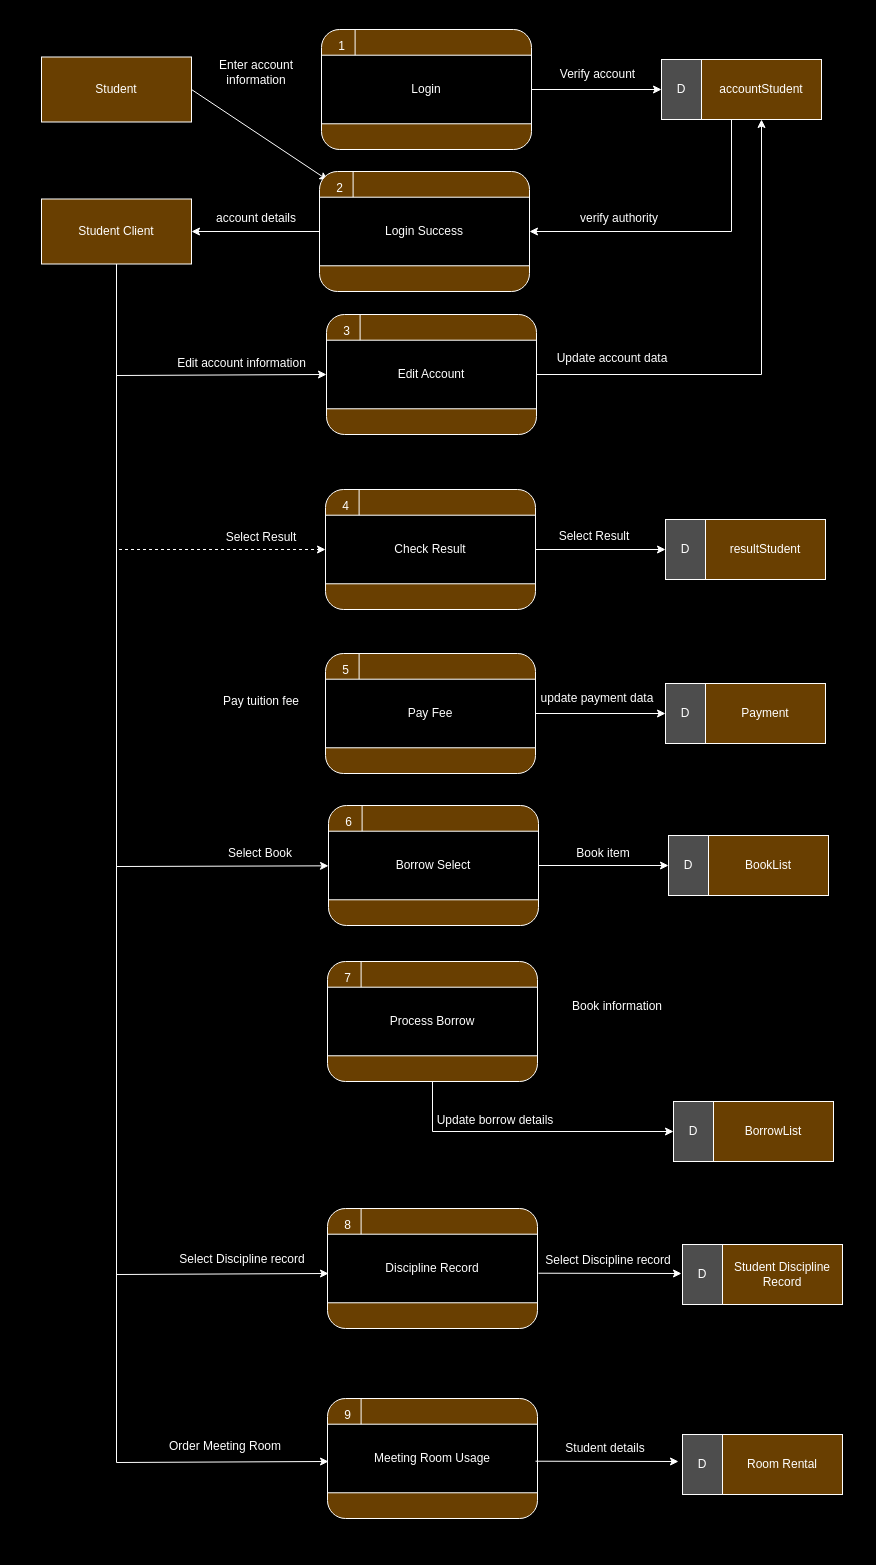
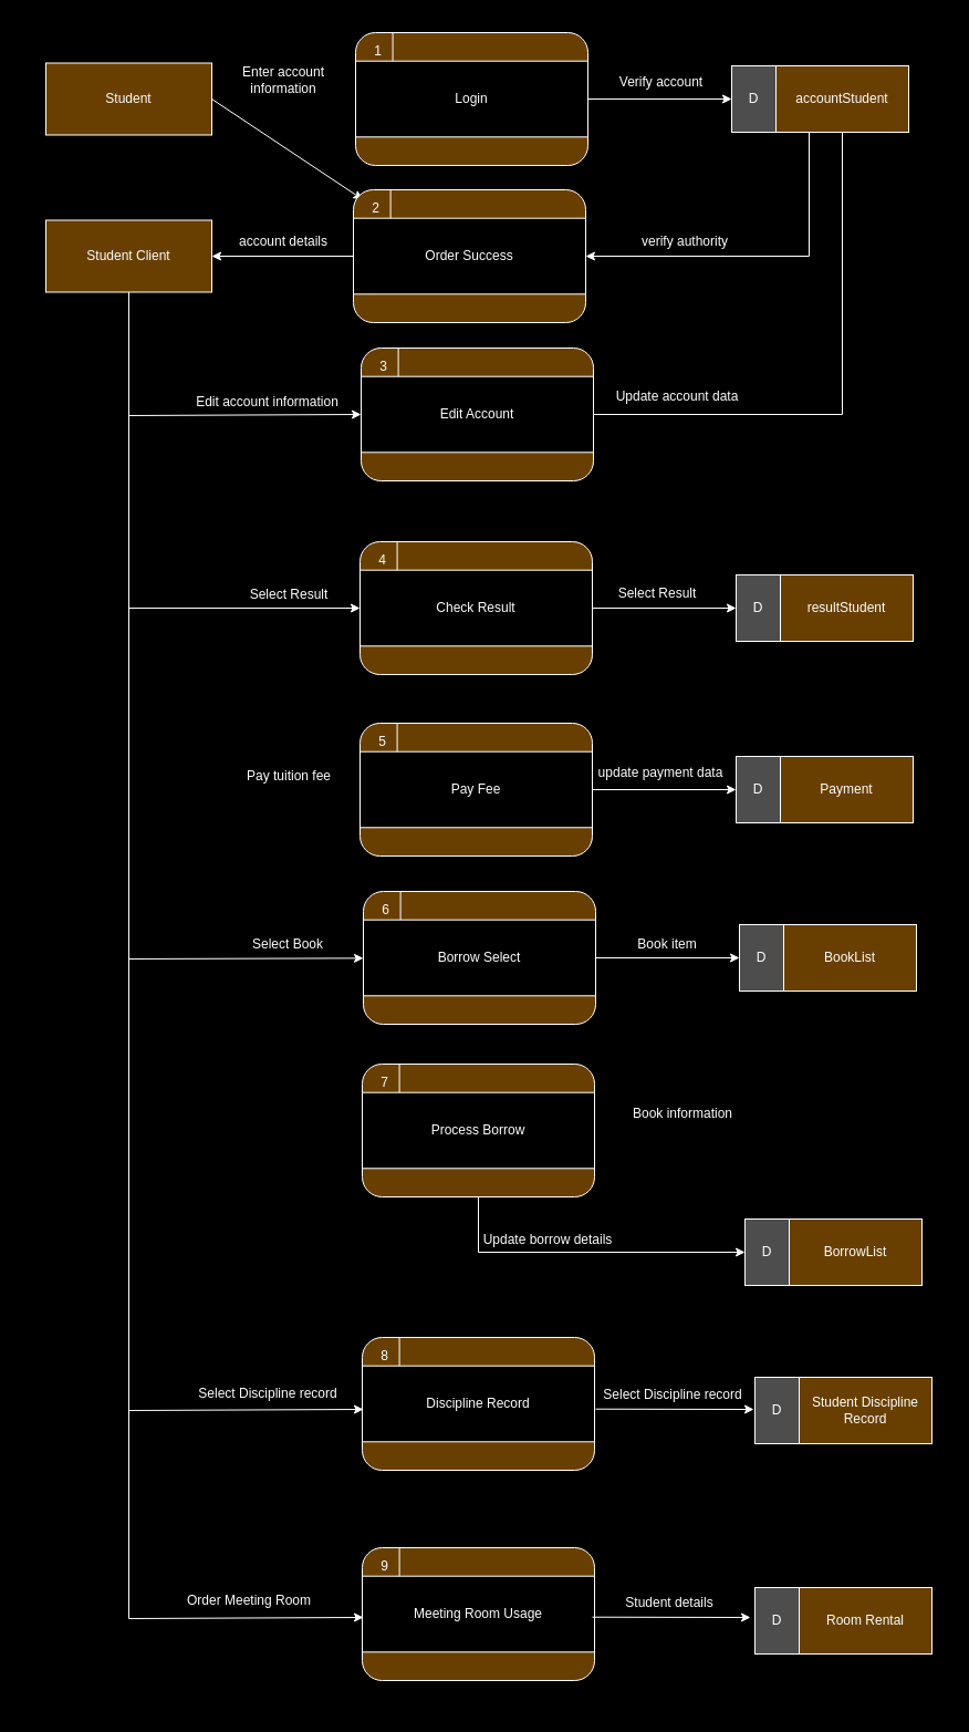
- <mxCell id="22" value="" style="endArrow=classic;html=1;rounded=0;fontColor=#FFFFFF;strokeColor=#FFFFFF;entryX=0.5;entryY=1;entryDx=0;entryDy=0;exitX=1;exitY=0.5;exitDx=0;exitDy=0;" parent="1" source="18" target="4" edge="1"><mxGeometry width="50" height="50" relative="1" as="geometry"><mxPoint x="576" y="280.75" as="sourcePoint" /><mxPoint x="666" y="281" as="targetPoint" /><Array as="points"><mxPoint x="761" y="374" /></Array></mxGeometry></mxCell>
+ <mxCell id="22" value="" style="endArrow=none;html=1;rounded=0;fontColor=#FFFFFF;strokeColor=#FFFFFF;entryX=0.5;entryY=1;entryDx=0;entryDy=0;exitX=1;exitY=0.5;exitDx=0;exitDy=0;" parent="1" source="18" target="4" edge="1"><mxGeometry width="50" height="50" relative="1" as="geometry"><mxPoint x="576" y="280.75" as="sourcePoint" /><mxPoint x="666" y="281" as="targetPoint" /><Array as="points"><mxPoint x="761" y="374" /></Array></mxGeometry></mxCell>
- <mxCell id="50" value="&lt;font color=&quot;#ffffff&quot;&gt;Login Success&lt;/font&gt;" style="rounded=0;whiteSpace=wrap;html=1;fillColor=#000000;strokeColor=#FFFFFF;" parent="48" vertex="1"><mxGeometry y="25.714" width="210" height="68.571" as="geometry" /></mxCell>
+ <mxCell id="50" value="&lt;font color=&quot;#ffffff&quot;&gt;Order Success&lt;/font&gt;" style="rounded=0;whiteSpace=wrap;html=1;fillColor=#000000;strokeColor=#FFFFFF;" parent="48" vertex="1"><mxGeometry y="25.714" width="210" height="68.571" as="geometry" /></mxCell>
- <mxCell id="24" value="" style="endArrow=classic;html=1;rounded=0;strokeColor=#FFFFFF;dashed=1;" parent="1" source="36" target="30" edge="1"><mxGeometry width="50" height="50" relative="1" as="geometry"><mxPoint x="117" y="277" as="sourcePoint" /><mxPoint x="326" y="549.667" as="targetPoint" /><Array as="points"><mxPoint x="116" y="549" /></Array></mxGeometry></mxCell>
+ <mxCell id="24" value="" style="endArrow=classic;html=1;rounded=0;strokeColor=#FFFFFF;" parent="1" source="36" target="30" edge="1"><mxGeometry width="50" height="50" relative="1" as="geometry"><mxPoint x="117" y="277" as="sourcePoint" /><mxPoint x="326" y="549.667" as="targetPoint" /><Array as="points"><mxPoint x="116" y="549" /></Array></mxGeometry></mxCell>
